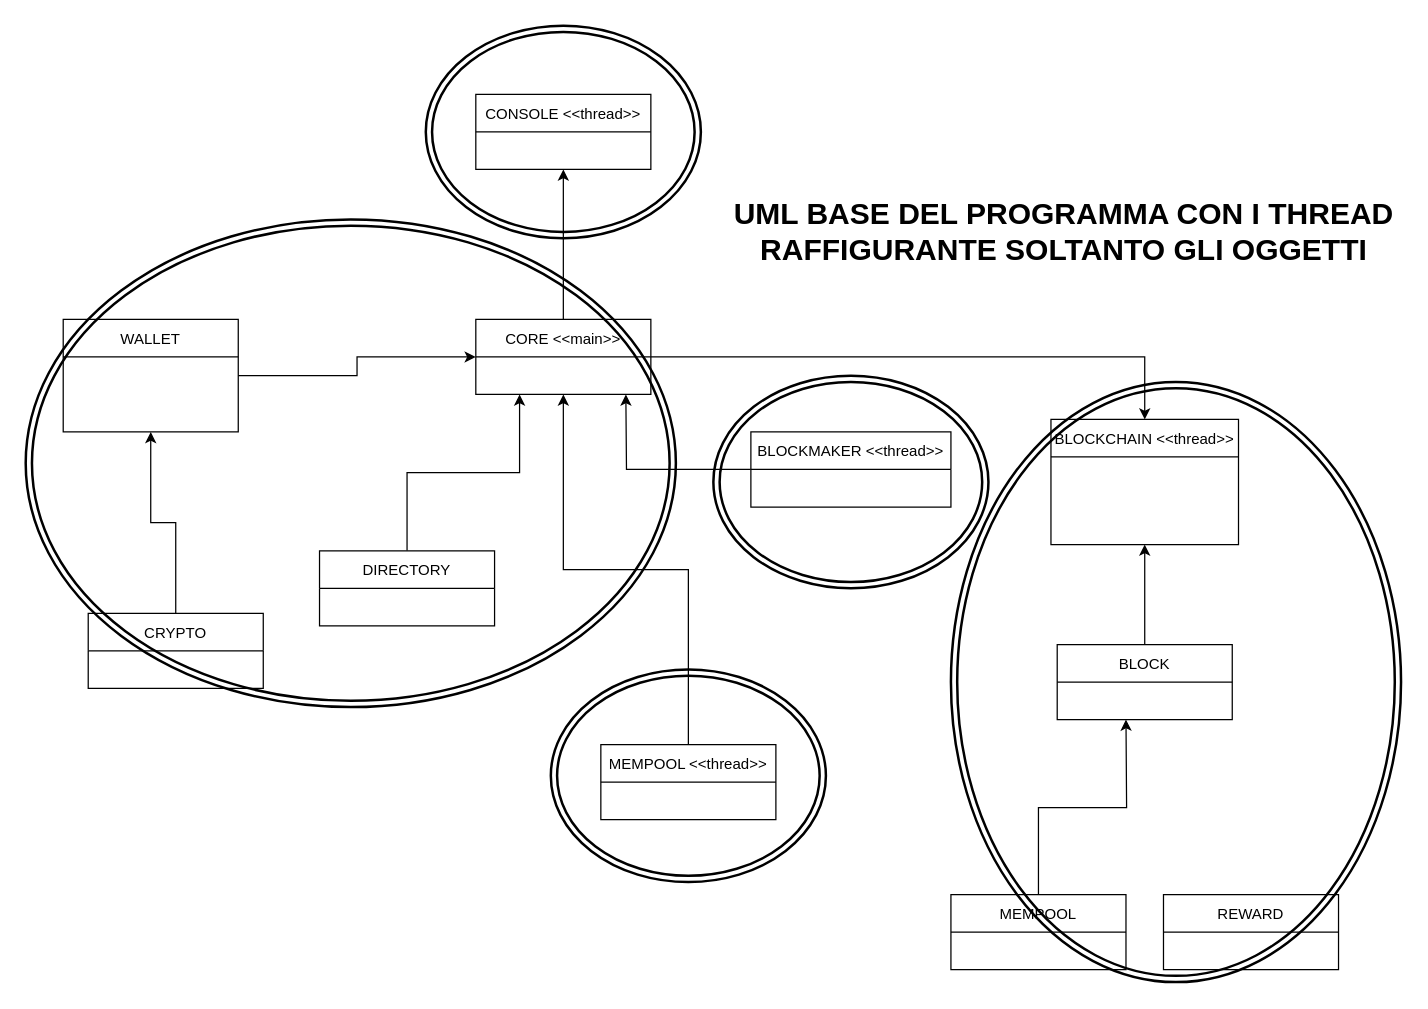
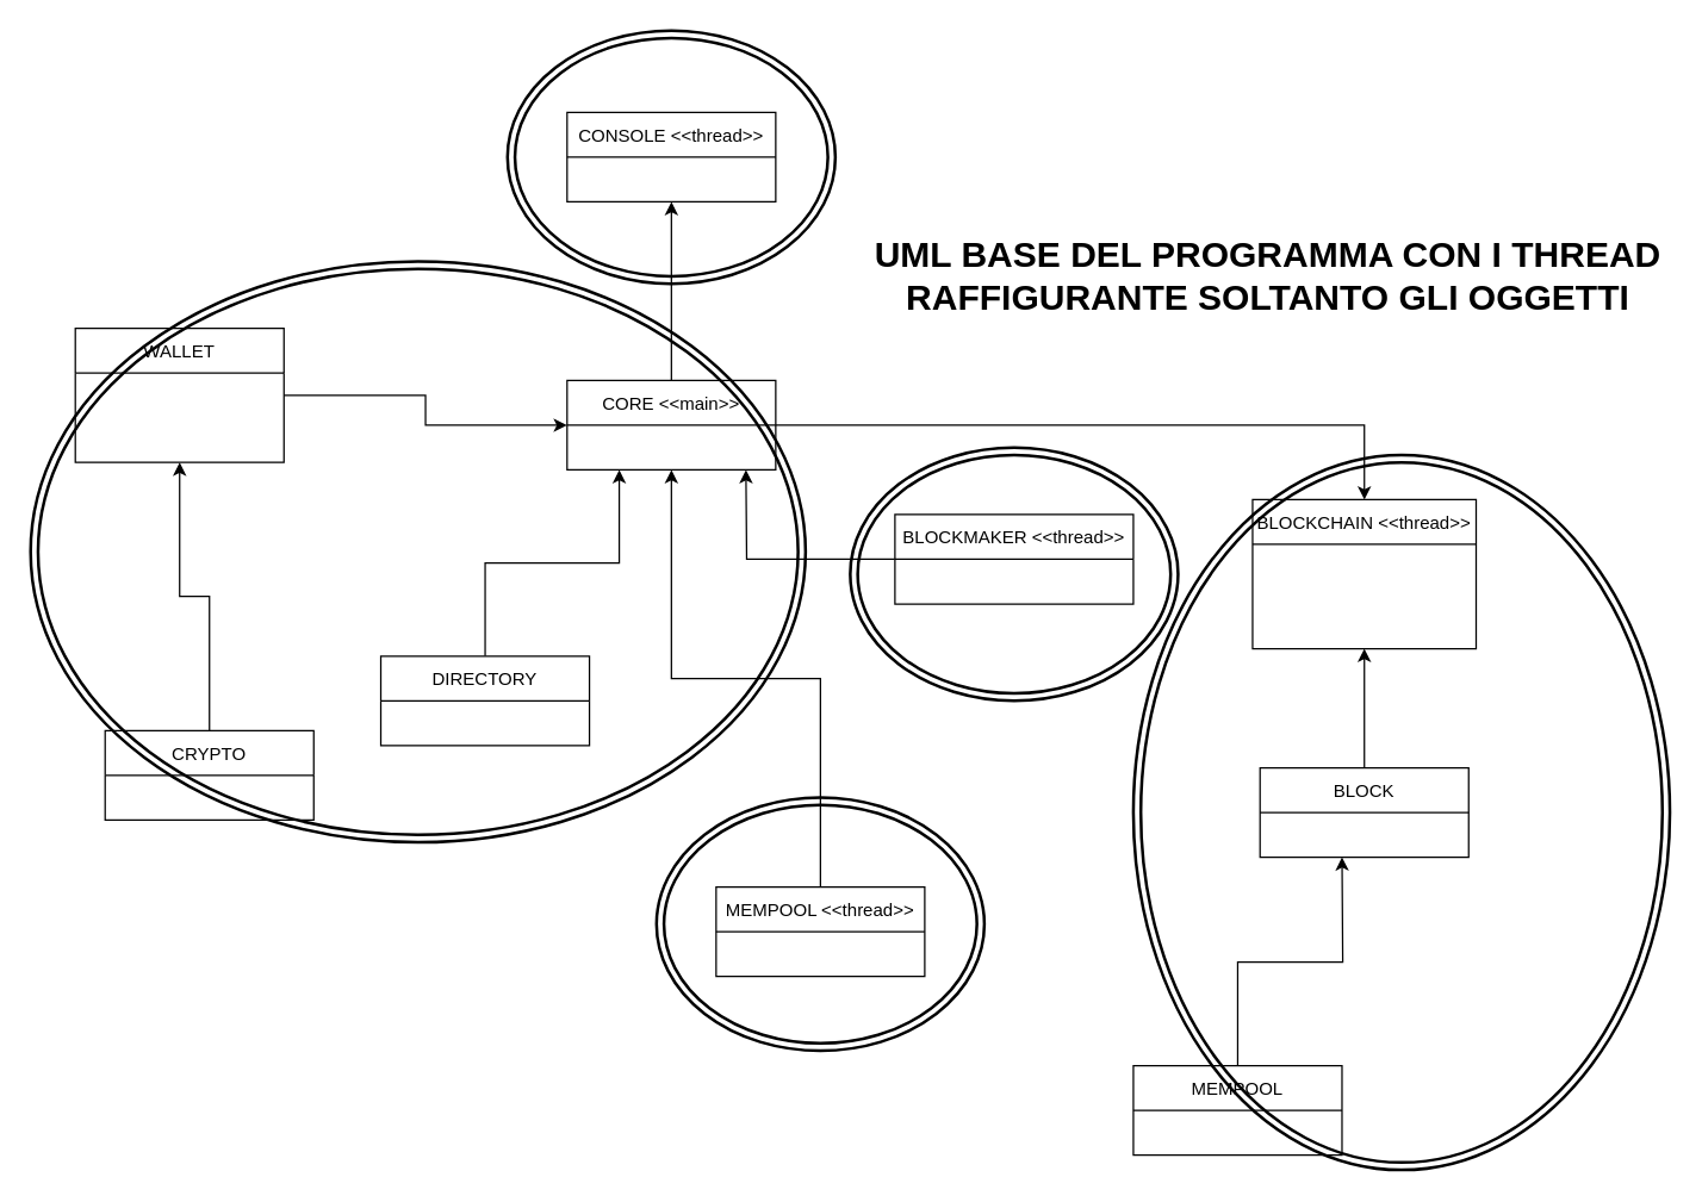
- <mxCell id="13" value="WALLET" style="swimlane;fontStyle=0;childLayout=stackLayout;horizontal=1;startSize=30;horizontalStack=0;resizeParent=1;resizeParentMax=0;resizeLast=0;collapsible=1;marginBottom=0;" vertex="1" parent="1"><mxGeometry x="50" y="255" width="140" height="90" as="geometry" /></mxCell>
+ <mxCell id="13" value="WALLET" style="swimlane;fontStyle=0;childLayout=stackLayout;horizontal=1;startSize=30;horizontalStack=0;resizeParent=1;resizeParentMax=0;resizeLast=0;collapsible=1;marginBottom=0;" vertex="1" parent="1"><mxGeometry x="50" y="220" width="140" height="90" as="geometry" /></mxCell>
- <mxCell id="5" value="REWARD" style="swimlane;fontStyle=0;childLayout=stackLayout;horizontal=1;startSize=30;horizontalStack=0;resizeParent=1;resizeParentMax=0;resizeLast=0;collapsible=1;marginBottom=0;" parent="1" vertex="1"><mxGeometry x="930" y="715" width="140" height="60" as="geometry" /></mxCell>
